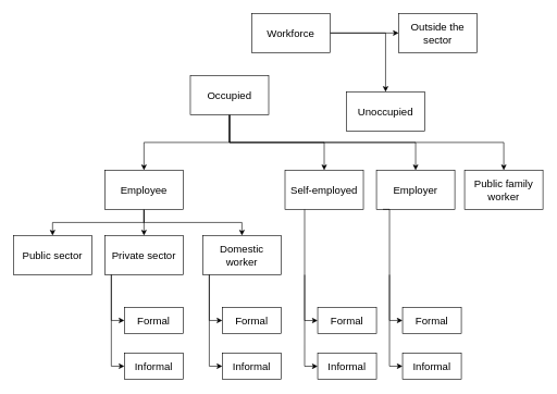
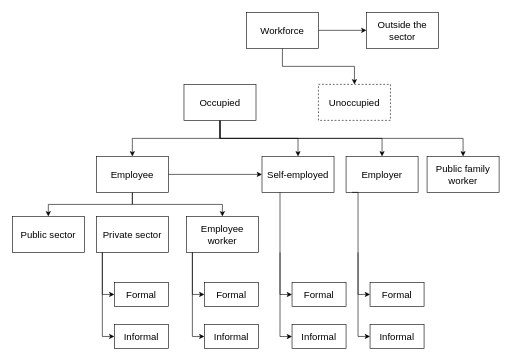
- <mxCell id="4" value="Workforce" style="rounded=0;whiteSpace=wrap;html=1;fontSize=16;" vertex="1" parent="1"><mxGeometry x="385" y="20" width="120" height="60" as="geometry" /></mxCell>
+ <mxCell id="4" value="Workforce" style="rounded=0;whiteSpace=wrap;html=1;fontSize=16;" vertex="1" parent="1"><mxGeometry x="410" y="20" width="120" height="60" as="geometry" /></mxCell>
- <mxCell id="10" value="Occupied" style="whiteSpace=wrap;html=1;rounded=0;fontSize=16;" vertex="1" parent="1"><mxGeometry x="291" y="115" width="120" height="60" as="geometry" /></mxCell>
+ <mxCell id="10" value="Occupied" style="whiteSpace=wrap;html=1;rounded=0;fontSize=16;" vertex="1" parent="1"><mxGeometry x="306" y="140" width="120" height="60" as="geometry" /></mxCell>
- <mxCell id="11" value="Unoccupied" style="whiteSpace=wrap;html=1;rounded=0;fontSize=16;" vertex="1" parent="1"><mxGeometry x="530" y="140" width="120" height="60" as="geometry" /></mxCell>
+ <mxCell id="11" value="Unoccupied" style="whiteSpace=wrap;html=1;rounded=0;fontSize=16;dashed=1;" vertex="1" parent="1"><mxGeometry x="530" y="140" width="120" height="60" as="geometry" /></mxCell>
- <mxCell id="13" value="" style="edgeStyle=orthogonalEdgeStyle;rounded=0;orthogonalLoop=1;jettySize=auto;html=1;fontSize=16;" edge="1" parent="1" source="15" target="20"><mxGeometry relative="1" as="geometry" /></mxCell>
+ <mxCell id="13" value="" style="edgeStyle=orthogonalEdgeStyle;rounded=0;orthogonalLoop=1;jettySize=auto;html=1;fontSize=16;" edge="1" parent="1" source="15" target="16"><mxGeometry relative="1" as="geometry" /></mxCell>
- <mxCell id="21" value="Domestic worker" style="whiteSpace=wrap;html=1;rounded=0;fontSize=16;" vertex="1" parent="1"><mxGeometry x="310" y="360" width="120" height="60" as="geometry" /></mxCell>
+ <mxCell id="21" value="Employee worker" style="whiteSpace=wrap;html=1;rounded=0;fontSize=16;" vertex="1" parent="1"><mxGeometry x="310" y="360" width="120" height="60" as="geometry" /></mxCell>
